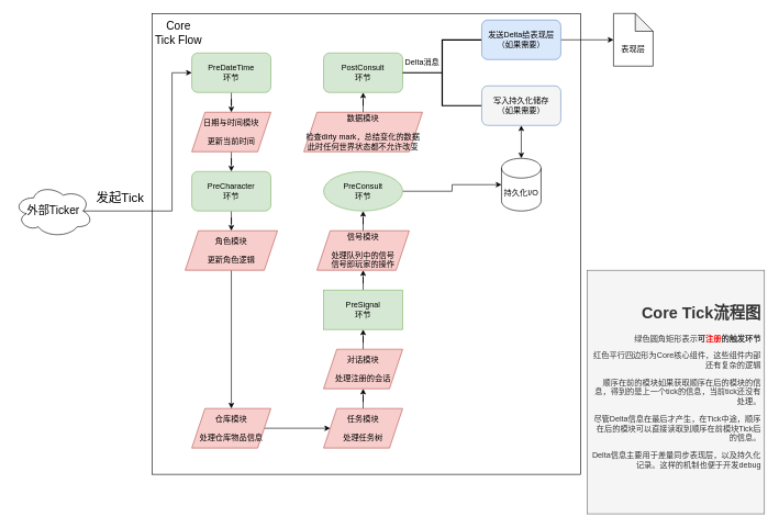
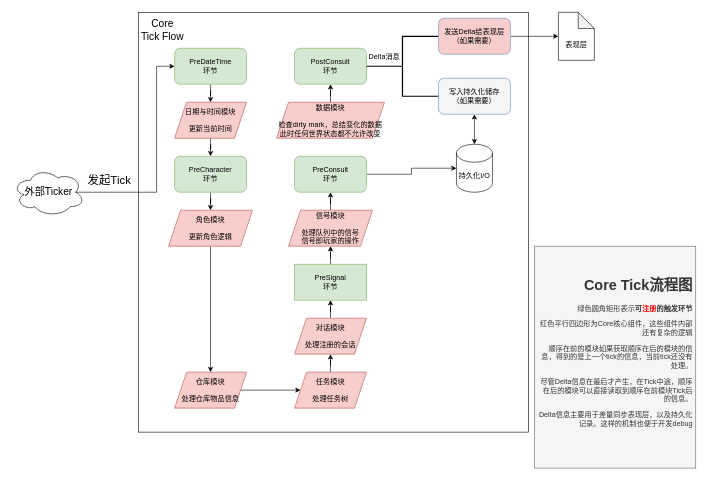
- <mxCell id="37" value="发送Delta给表现层&lt;br&gt;（如果需要）" style="rounded=1;whiteSpace=wrap;html=1;fillColor=#dae8fc;strokeColor=#6c8ebf;" parent="1" vertex="1"><mxGeometry x="730" y="30" width="120" height="60" as="geometry" /></mxCell>
+ <mxCell id="37" value="发送Delta给表现层&lt;br&gt;（如果需要）" style="rounded=1;whiteSpace=wrap;html=1;fillColor=#f8cecc;strokeColor=#6c8ebf;" parent="1" vertex="1"><mxGeometry x="730" y="30" width="120" height="60" as="geometry" /></mxCell>
- <mxCell id="27" value="PreConsult&lt;br&gt;环节" style="ellipse;whiteSpace=wrap;html=1;fillColor=#d5e8d4;strokeColor=#82b366;" parent="1" vertex="1"><mxGeometry x="490" y="260" width="120" height="60" as="geometry" /></mxCell>
+ <mxCell id="27" value="PreConsult&lt;br&gt;环节" style="rounded=1;whiteSpace=wrap;html=1;fillColor=#d5e8d4;strokeColor=#82b366;" parent="1" vertex="1"><mxGeometry x="490" y="260" width="120" height="60" as="geometry" /></mxCell>
